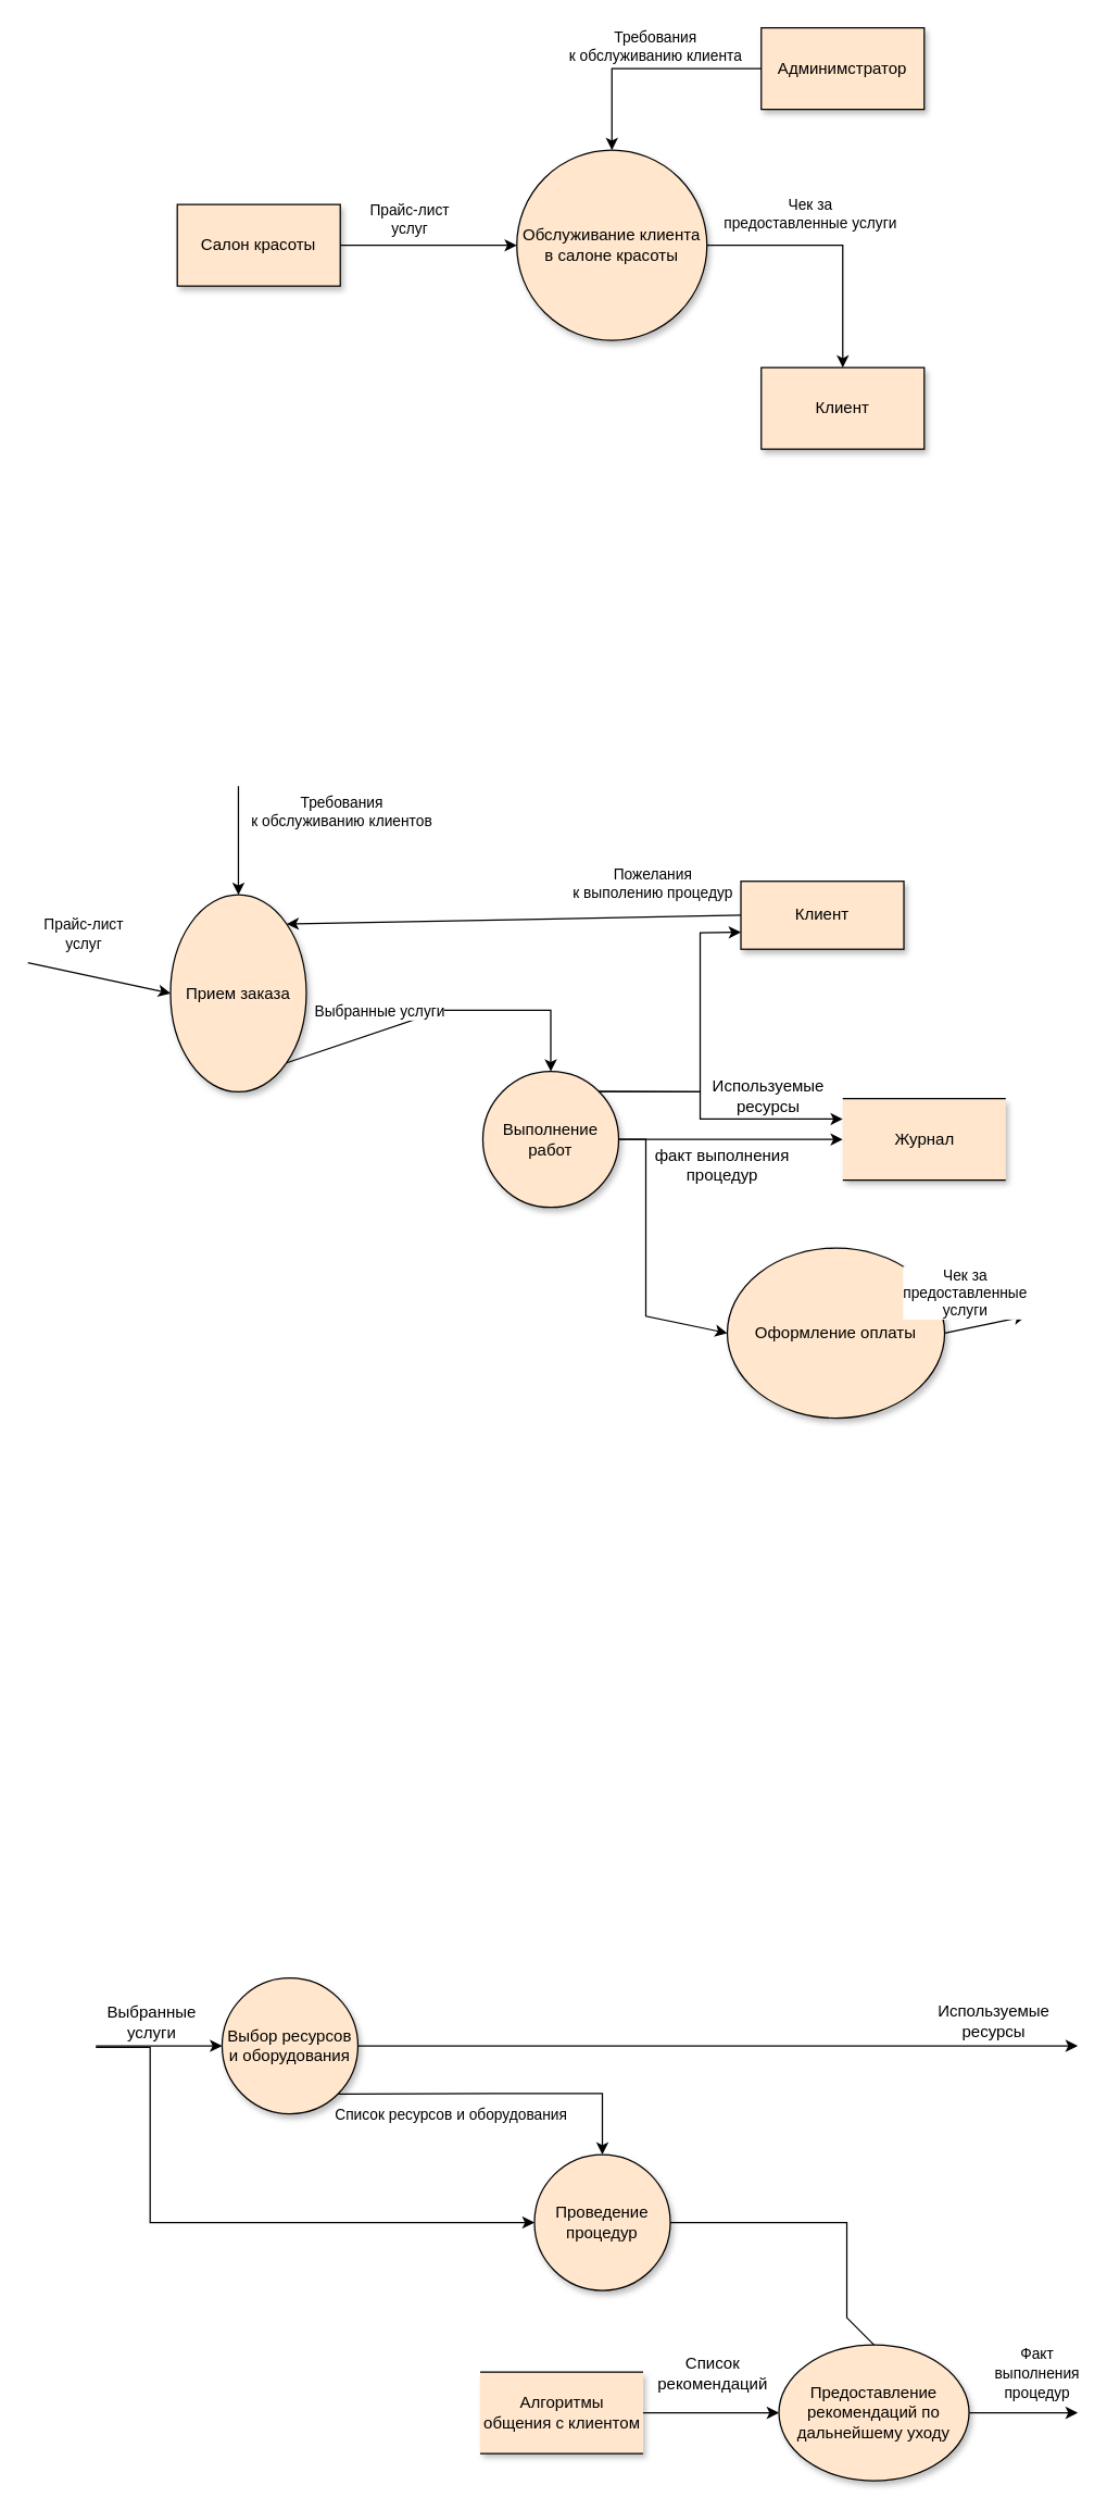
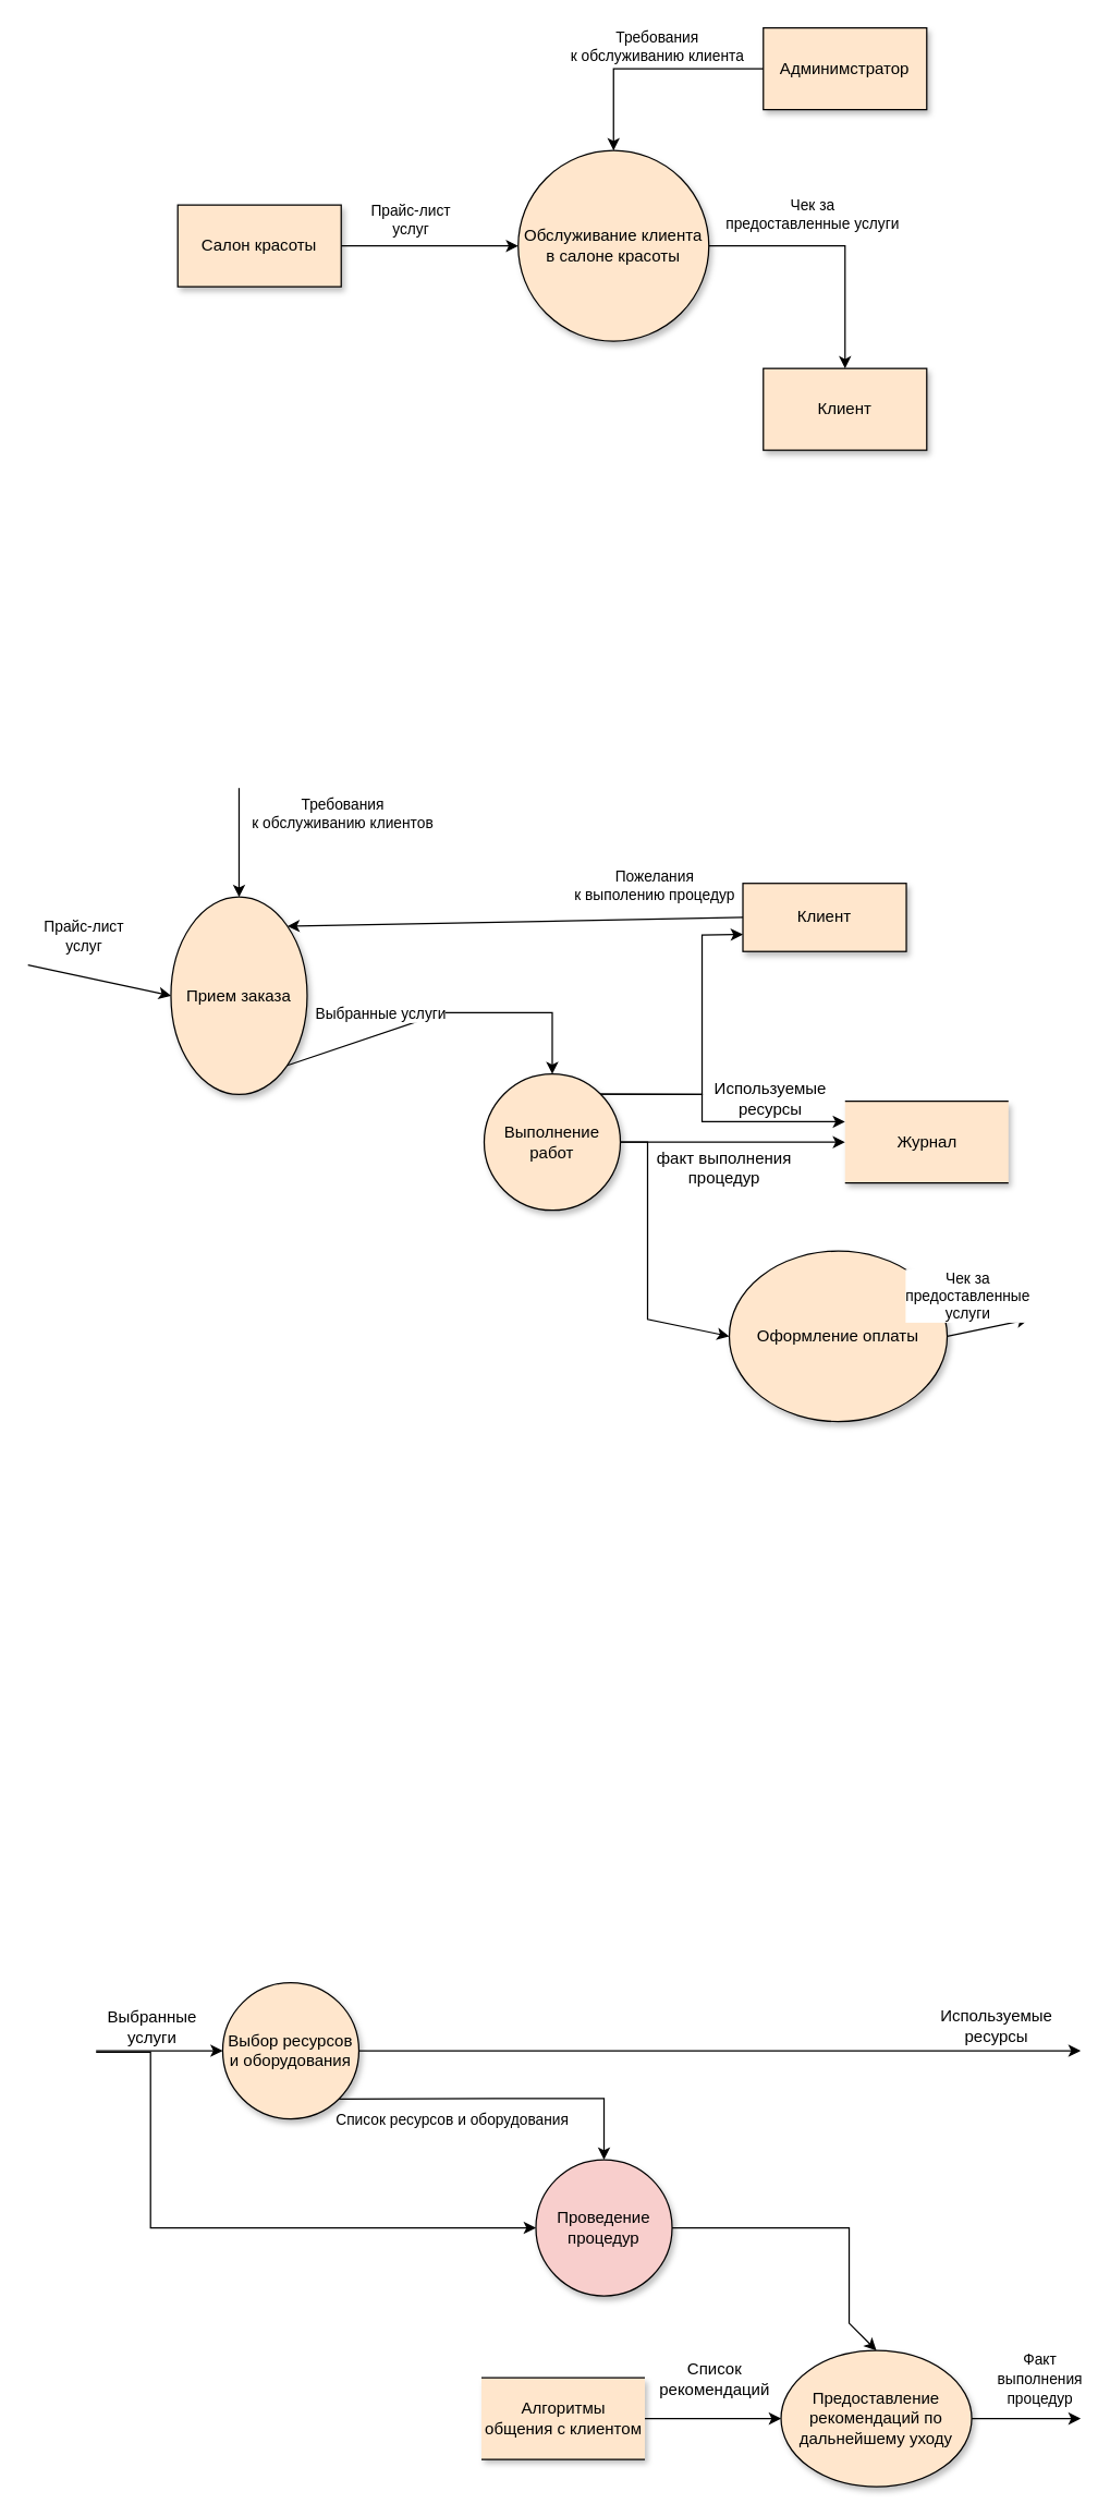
- <mxCell id="37" value="Проведение процедур" style="ellipse;whiteSpace=wrap;html=1;aspect=fixed;shadow=1;fillColor=#ffe6cc;strokeColor=#000000;" parent="1" vertex="1"><mxGeometry x="393" y="1585" width="100" height="100" as="geometry" /></mxCell>
+ <mxCell id="37" value="Проведение процедур" style="ellipse;whiteSpace=wrap;html=1;aspect=fixed;shadow=1;fillColor=#f8cecc;strokeColor=#000000;" parent="1" vertex="1"><mxGeometry x="393" y="1585" width="100" height="100" as="geometry" /></mxCell>
- <mxCell id="41" value="" style="endArrow=none;html=1;rounded=0;shadow=0;exitX=1;exitY=0.5;exitDx=0;exitDy=0;entryX=0.5;entryY=0;entryDx=0;entryDy=0;" parent="1" source="37" target="38" edge="1"><mxGeometry width="50" height="50" relative="1" as="geometry"><mxPoint x="473" y="1835" as="sourcePoint" /><mxPoint x="523" y="1785" as="targetPoint" /><Array as="points"><mxPoint x="513" y="1635" /><mxPoint x="623" y="1635" /><mxPoint x="623" y="1705" /></Array></mxGeometry></mxCell>
+ <mxCell id="41" value="" style="endArrow=classic;html=1;rounded=0;shadow=0;exitX=1;exitY=0.5;exitDx=0;exitDy=0;entryX=0.5;entryY=0;entryDx=0;entryDy=0;" parent="1" source="37" target="38" edge="1"><mxGeometry width="50" height="50" relative="1" as="geometry"><mxPoint x="473" y="1835" as="sourcePoint" /><mxPoint x="523" y="1785" as="targetPoint" /><Array as="points"><mxPoint x="513" y="1635" /><mxPoint x="623" y="1635" /><mxPoint x="623" y="1705" /></Array></mxGeometry></mxCell>
